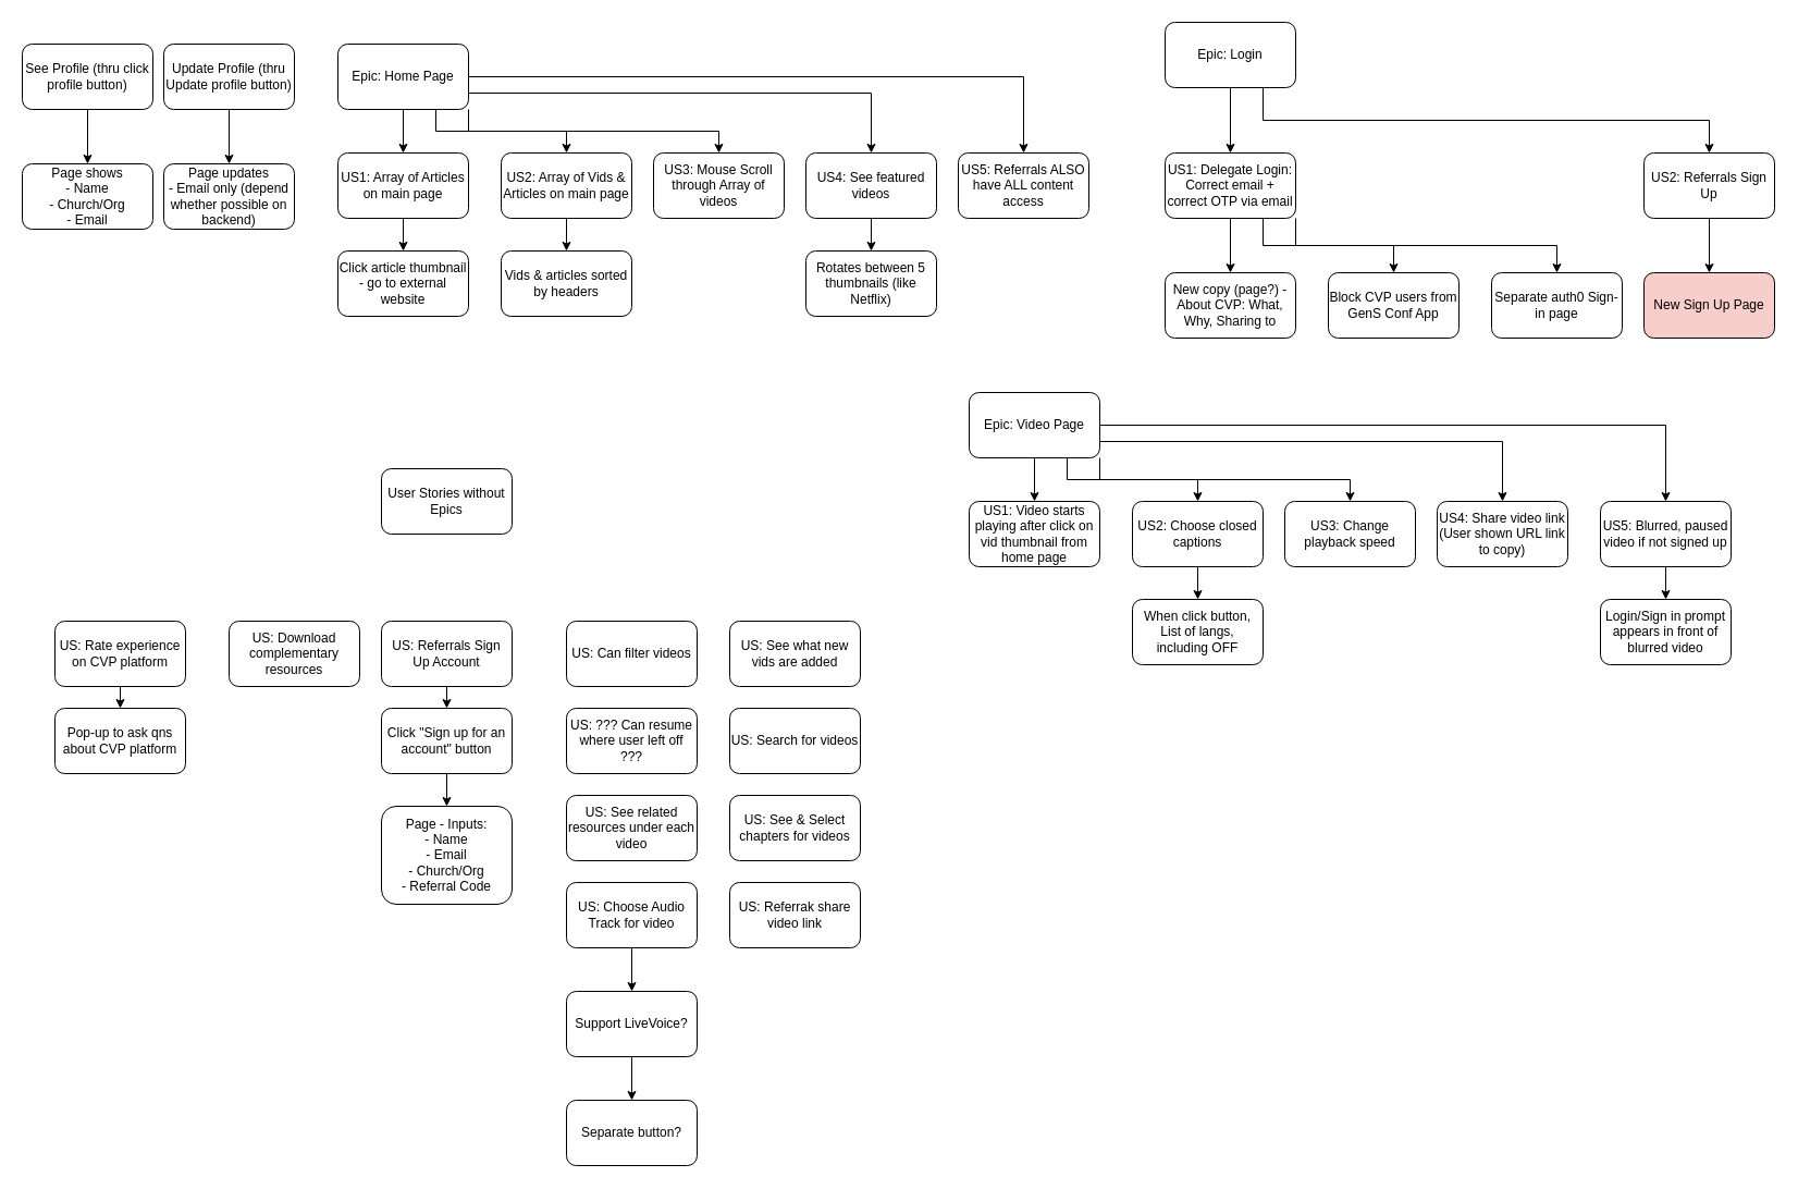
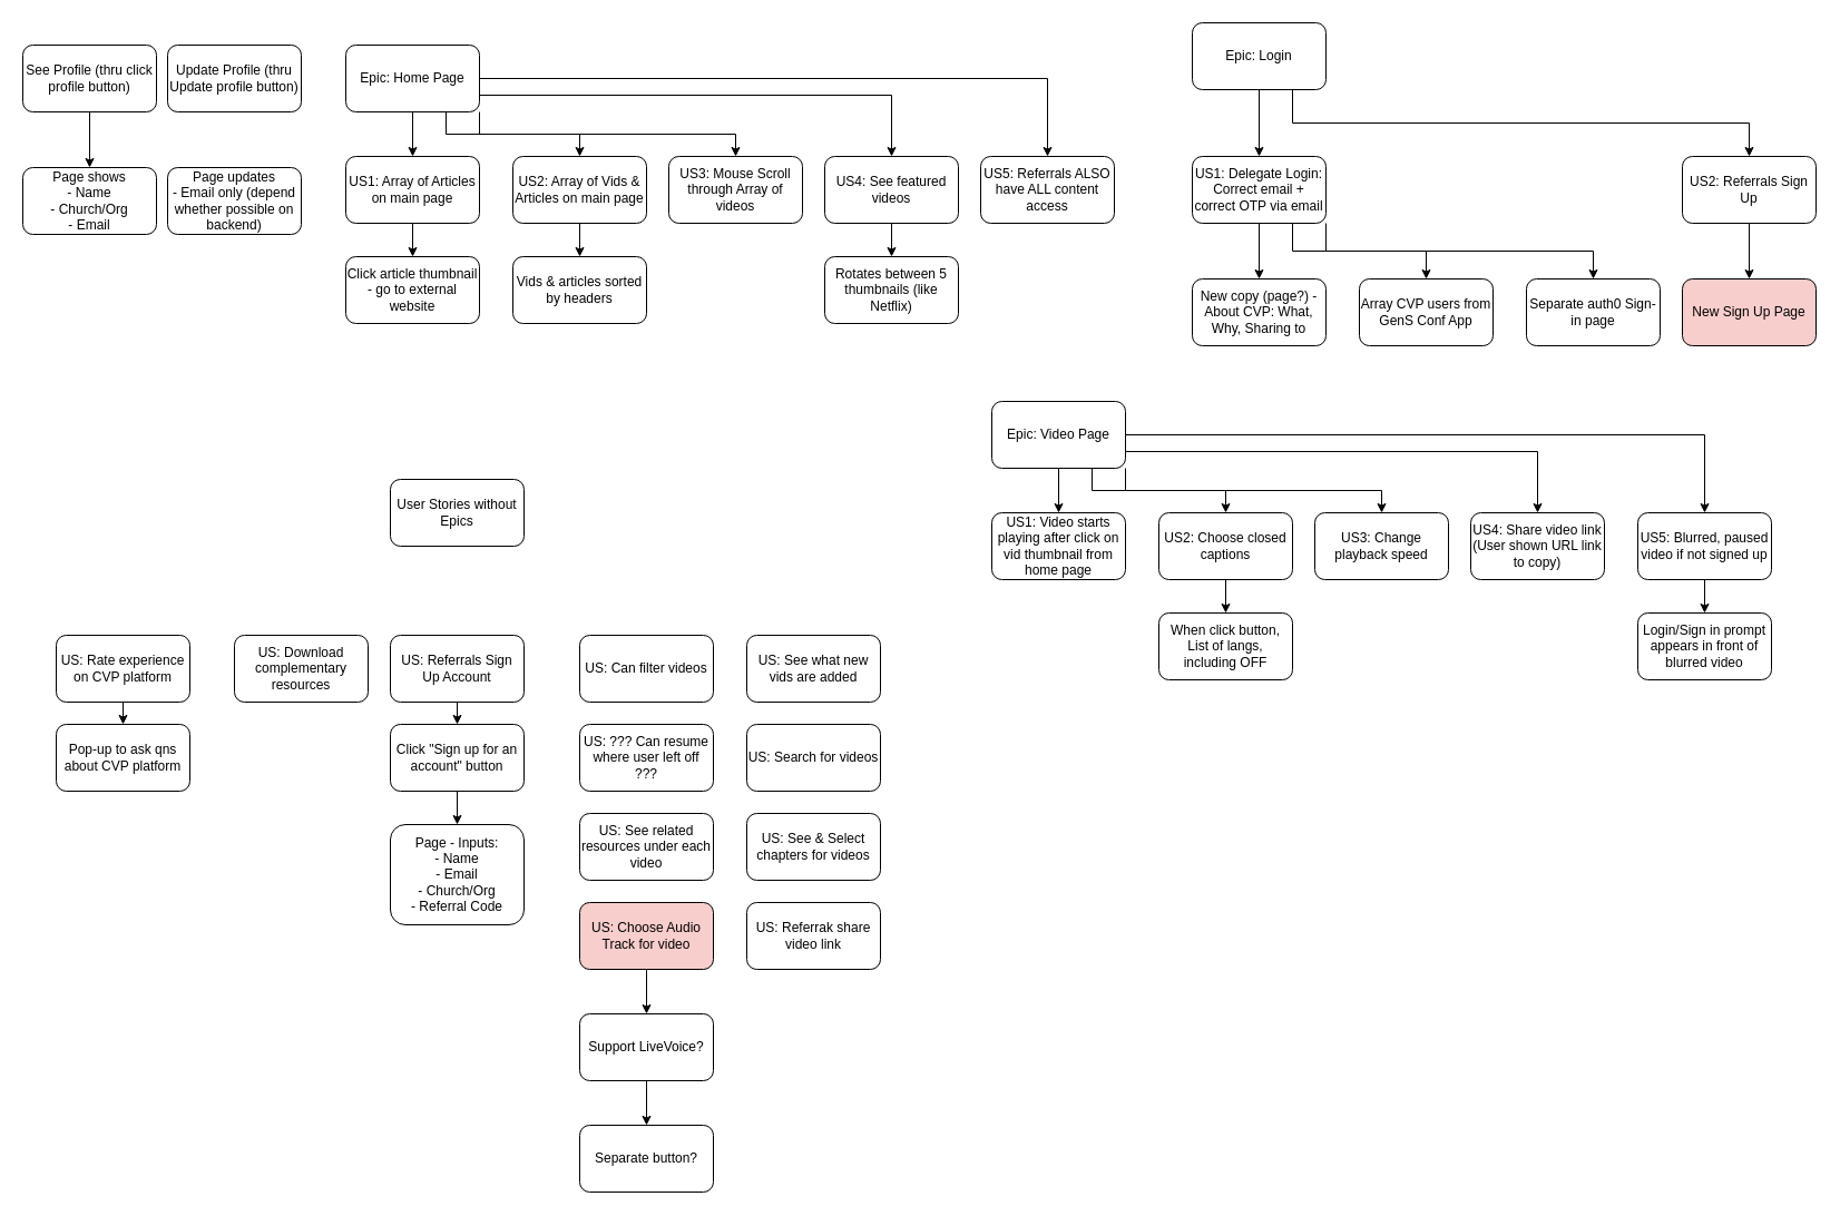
- <mxCell id="24" style="edgeStyle=orthogonalEdgeStyle;rounded=0;orthogonalLoop=1;jettySize=auto;html=1;exitX=0.5;exitY=1;exitDx=0;exitDy=0;entryX=0.5;entryY=0;entryDx=0;entryDy=0;" parent="1" source="25" target="26" edge="1"><mxGeometry relative="1" as="geometry" /></mxCell>
- <mxCell id="57" value="Block CVP users from GenS Conf App" style="rounded=1;whiteSpace=wrap;html=1;" parent="1" vertex="1"><mxGeometry x="1220" y="250" width="120" height="60" as="geometry" /></mxCell>
+ <mxCell id="57" value="Array CVP users from GenS Conf App" style="rounded=1;whiteSpace=wrap;html=1;" parent="1" vertex="1"><mxGeometry x="1220" y="250" width="120" height="60" as="geometry" /></mxCell>
- <mxCell id="35" value="US: Choose Audio Track for video" style="rounded=1;whiteSpace=wrap;html=1;" parent="1" vertex="1"><mxGeometry x="520" y="810" width="120" height="60" as="geometry" /></mxCell>
+ <mxCell id="35" value="US: Choose Audio Track for video" style="rounded=1;whiteSpace=wrap;html=1;fillColor=#f8cecc;" parent="1" vertex="1"><mxGeometry x="520" y="810" width="120" height="60" as="geometry" /></mxCell>
